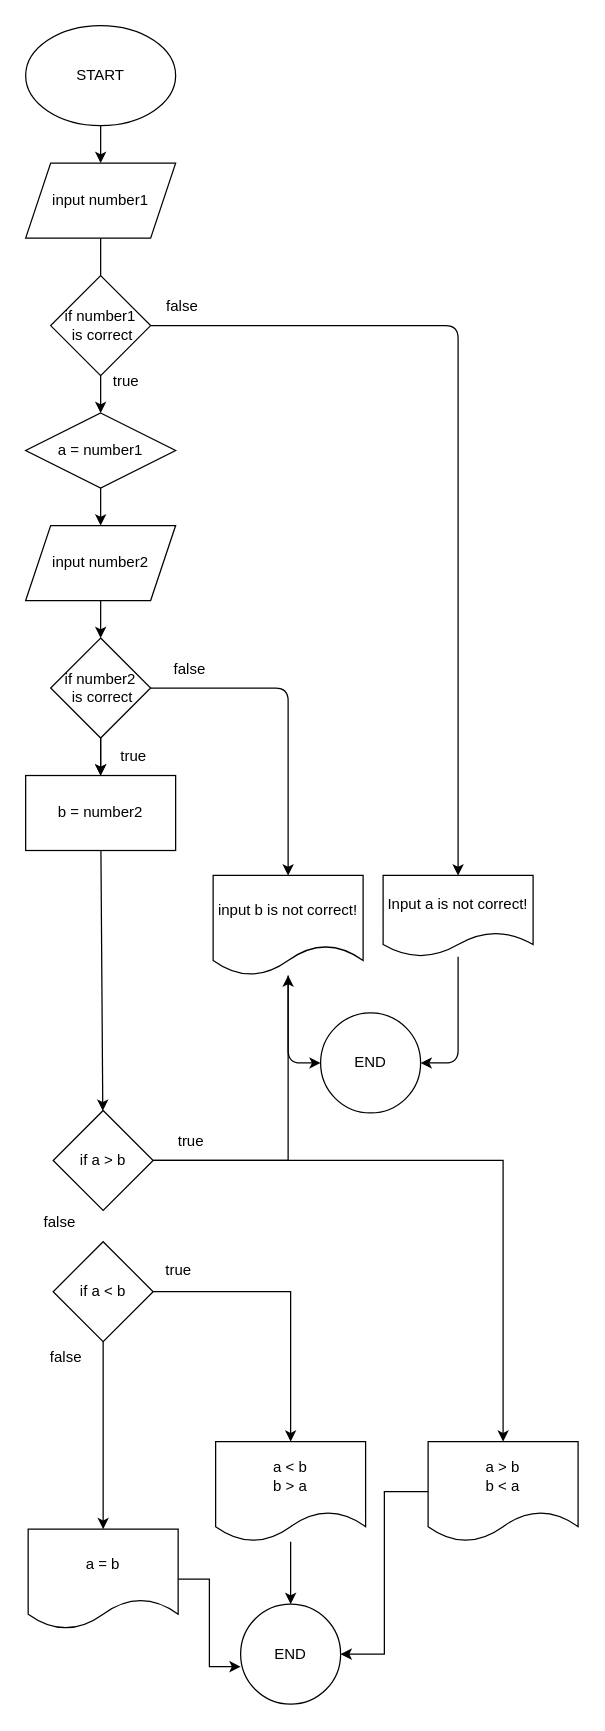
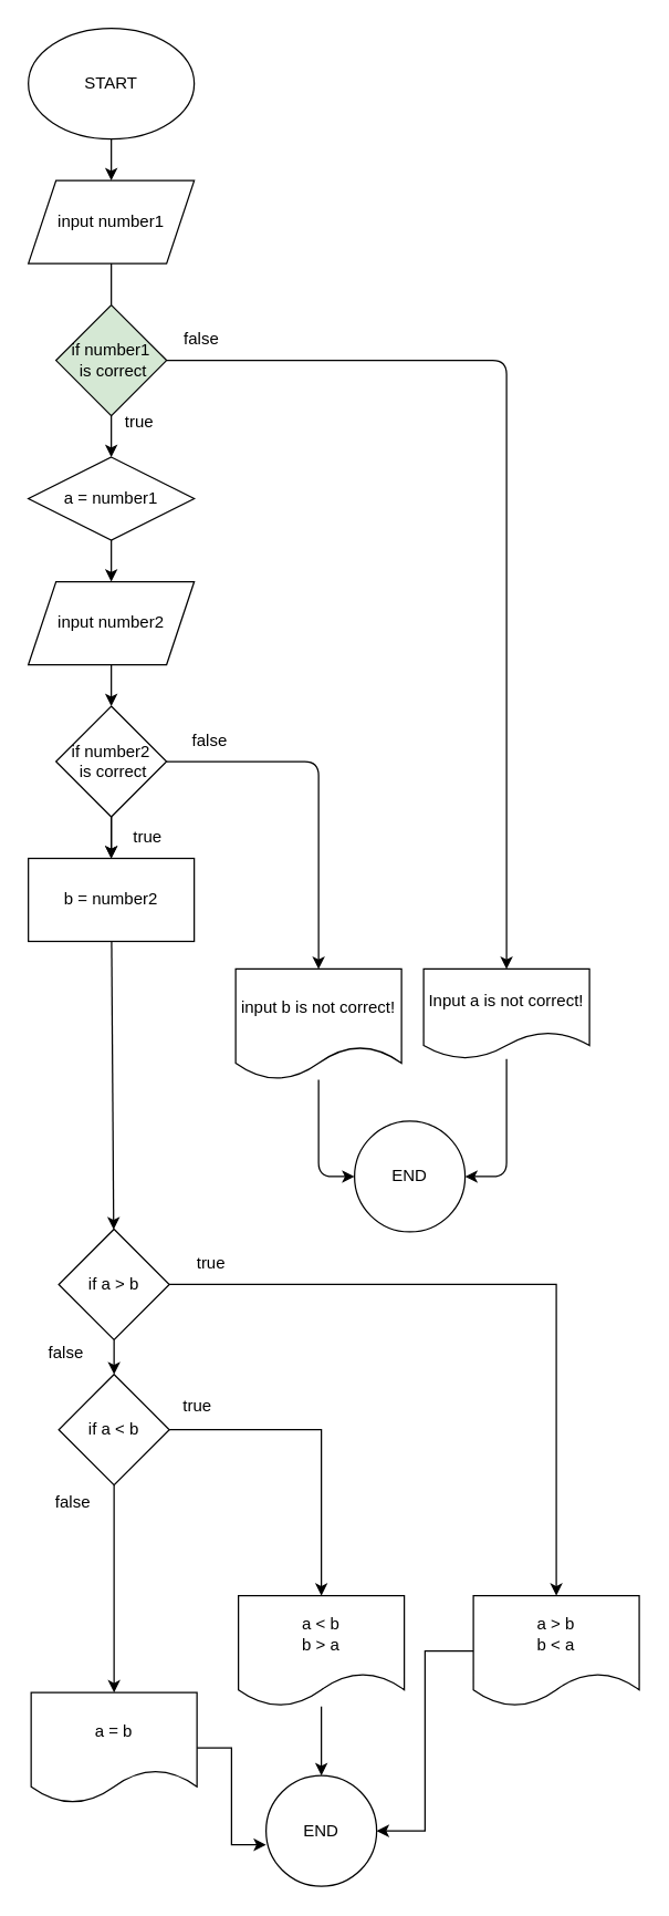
- <mxCell id="8" value="if number1&lt;br&gt;&amp;nbsp;is correct" style="rhombus;whiteSpace=wrap;html=1;" parent="1" vertex="1"><mxGeometry x="40" y="220" width="80" height="80" as="geometry" /></mxCell>
+ <mxCell id="8" value="if number1&lt;br&gt;&amp;nbsp;is correct" style="rhombus;whiteSpace=wrap;html=1;fillColor=#d5e8d4;" parent="1" vertex="1"><mxGeometry x="40" y="220" width="80" height="80" as="geometry" /></mxCell>
- <mxCell id="29" value="" style="edgeStyle=orthogonalEdgeStyle;rounded=0;orthogonalLoop=1;jettySize=auto;html=1;" parent="1" source="30" target="25" edge="1"><mxGeometry relative="1" as="geometry" /></mxCell>
+ <mxCell id="29" value="" style="edgeStyle=orthogonalEdgeStyle;rounded=0;orthogonalLoop=1;jettySize=auto;html=1;" parent="1" source="30" target="39" edge="1"><mxGeometry relative="1" as="geometry" /></mxCell>
